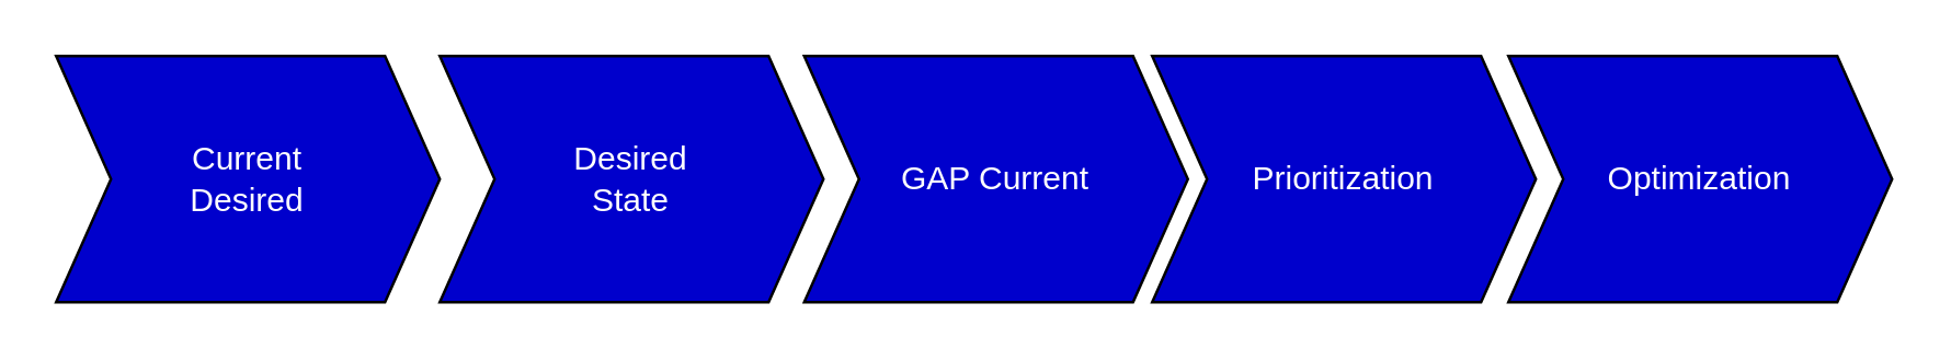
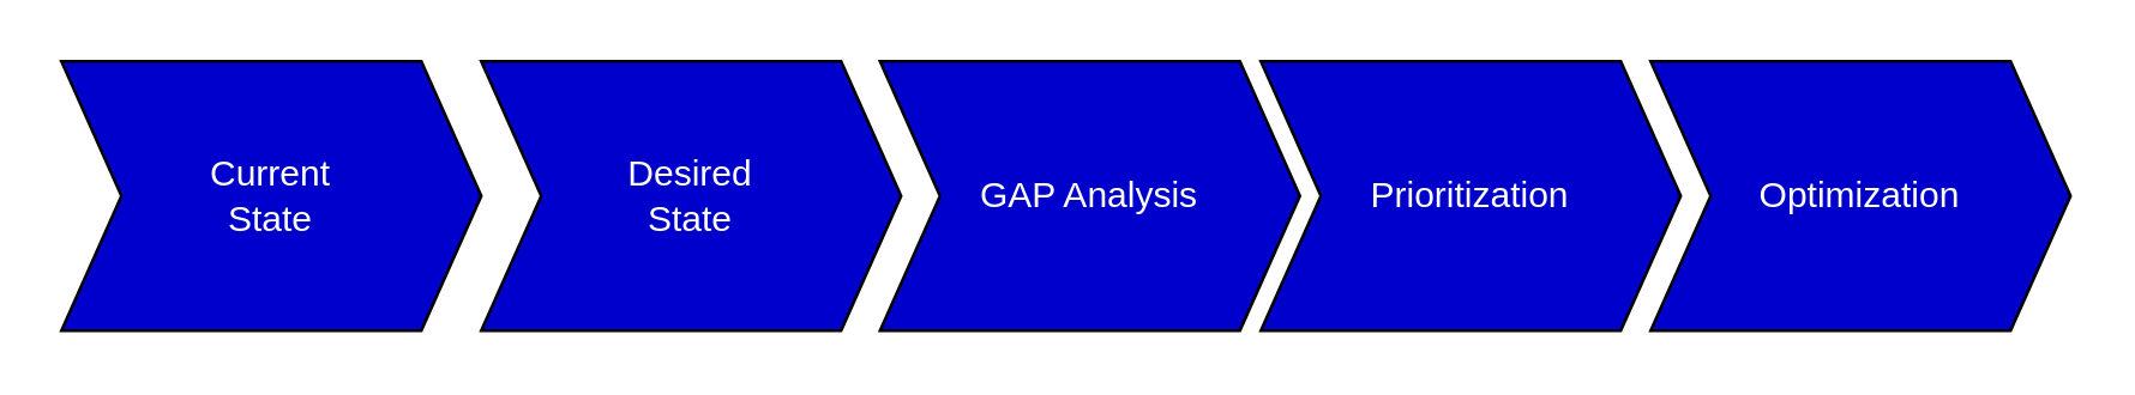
- <mxCell id="2" value="&lt;span style=&quot;background-color: rgb(0 , 0 , 204)&quot;&gt;&lt;font color=&quot;#ffffff&quot;&gt;Current&lt;br&gt;Desired&lt;/font&gt;&lt;/span&gt;" style="shape=step;perimeter=stepPerimeter;whiteSpace=wrap;html=1;fixedSize=1;fillColor=#0000CC;" vertex="1" parent="1"><mxGeometry x="20" y="20" width="140" height="90" as="geometry" /></mxCell>
+ <mxCell id="2" value="&lt;span style=&quot;background-color: rgb(0 , 0 , 204)&quot;&gt;&lt;font color=&quot;#ffffff&quot;&gt;Current&lt;br&gt;State&lt;/font&gt;&lt;/span&gt;" style="shape=step;perimeter=stepPerimeter;whiteSpace=wrap;html=1;fixedSize=1;fillColor=#0000CC;" vertex="1" parent="1"><mxGeometry x="20" y="20" width="140" height="90" as="geometry" /></mxCell>
- <mxCell id="4" value="&lt;font color=&quot;#ffffff&quot;&gt;&lt;span style=&quot;background-color: rgb(0 , 0 , 204)&quot;&gt;GAP Current&lt;/span&gt;&lt;/font&gt;" style="shape=step;perimeter=stepPerimeter;whiteSpace=wrap;html=1;fixedSize=1;fillColor=#0000CC;" vertex="1" parent="1"><mxGeometry x="293" y="20" width="140" height="90" as="geometry" /></mxCell>
+ <mxCell id="4" value="&lt;font color=&quot;#ffffff&quot;&gt;&lt;span style=&quot;background-color: rgb(0 , 0 , 204)&quot;&gt;GAP Analysis&lt;/span&gt;&lt;/font&gt;" style="shape=step;perimeter=stepPerimeter;whiteSpace=wrap;html=1;fixedSize=1;fillColor=#0000CC;" vertex="1" parent="1"><mxGeometry x="293" y="20" width="140" height="90" as="geometry" /></mxCell>
